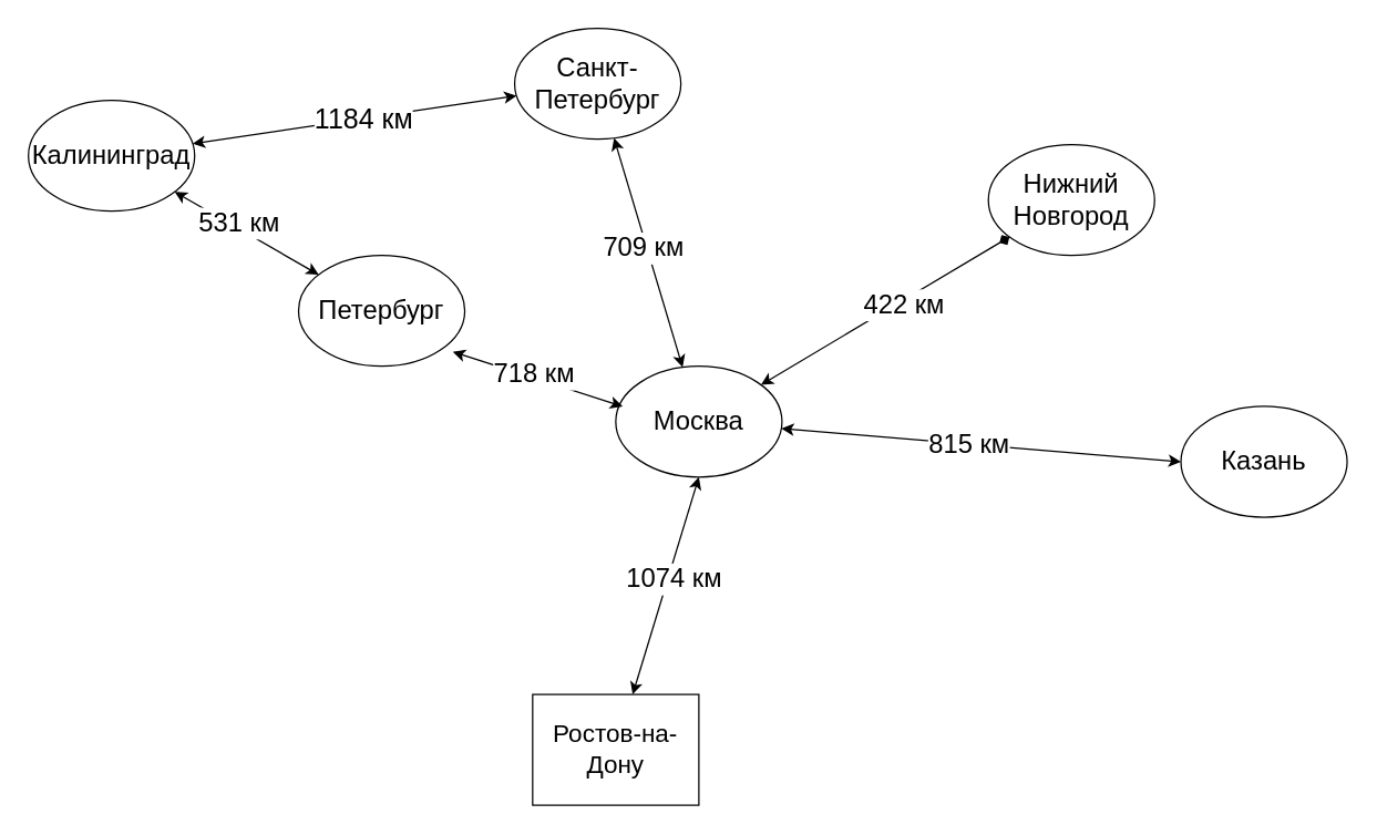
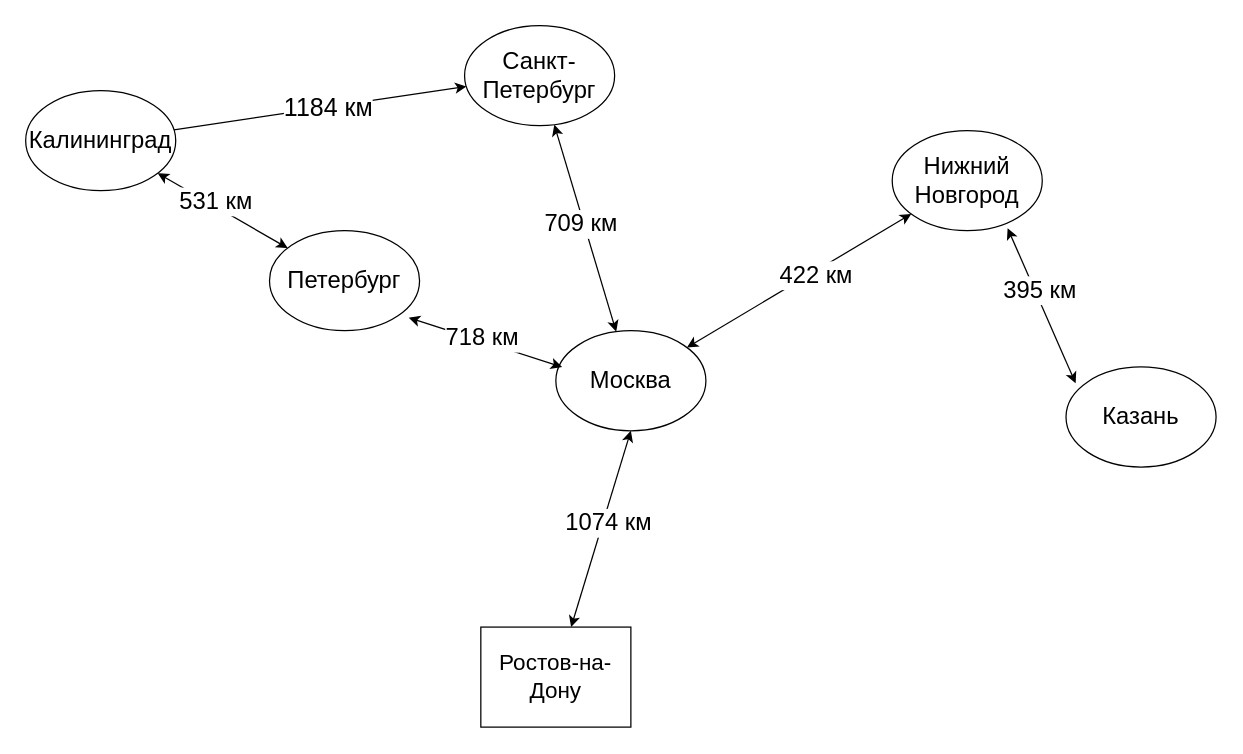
- <mxCell id="11" value="" style="endArrow=classic;startArrow=classic;html=1;rounded=0;" edge="1" parent="1" source="3" target="5"><mxGeometry width="50" height="50" relative="1" as="geometry"><mxPoint x="488" y="369" as="sourcePoint" /><mxPoint x="538" y="319" as="targetPoint" /></mxGeometry></mxCell>
+ <mxCell id="11" value="" style="endArrow=none;startArrow=classic;html=1;rounded=0;" edge="1" parent="1" source="3" target="5"><mxGeometry width="50" height="50" relative="1" as="geometry"><mxPoint x="488" y="369" as="sourcePoint" /><mxPoint x="538" y="319" as="targetPoint" /></mxGeometry></mxCell>
- <mxCell id="21" value="" style="endArrow=diamond;startArrow=classic;html=1;rounded=0;" edge="1" parent="1" source="2" target="7"><mxGeometry width="50" height="50" relative="1" as="geometry"><mxPoint x="488" y="343" as="sourcePoint" /><mxPoint x="538" y="293" as="targetPoint" /></mxGeometry></mxCell>
+ <mxCell id="21" value="" style="endArrow=classic;startArrow=classic;html=1;rounded=0;" edge="1" parent="1" source="2" target="7"><mxGeometry width="50" height="50" relative="1" as="geometry"><mxPoint x="488" y="343" as="sourcePoint" /><mxPoint x="538" y="293" as="targetPoint" /></mxGeometry></mxCell>
+ <mxCell id="23" value="" style="endArrow=classic;startArrow=classic;html=1;rounded=0;entryX=0.769;entryY=0.975;entryDx=0;entryDy=0;entryPerimeter=0;exitX=0.064;exitY=0.163;exitDx=0;exitDy=0;exitPerimeter=0;" edge="1" parent="1" source="6" target="7"><mxGeometry width="50" height="50" relative="1" as="geometry"><mxPoint x="488" y="343" as="sourcePoint" /><mxPoint x="538" y="293" as="targetPoint" /></mxGeometry></mxCell>
+ <mxCell id="24" value="&lt;font style=&quot;font-size: 19px;&quot;&gt;395 км&lt;br&gt;&lt;/font&gt;" style="edgeLabel;html=1;align=center;verticalAlign=middle;resizable=0;points=[];" vertex="1" connectable="0" parent="23"><mxGeometry x="0.188" y="-2" relative="1" as="geometry"><mxPoint x="1" as="offset" /></mxGeometry></mxCell>
- <mxCell id="19" value="" style="endArrow=classic;startArrow=classic;html=1;rounded=0;entryX=0;entryY=0.5;entryDx=0;entryDy=0;" edge="1" parent="1" source="2" target="6"><mxGeometry width="50" height="50" relative="1" as="geometry"><mxPoint x="566" y="319" as="sourcePoint" /><mxPoint x="538" y="293" as="targetPoint" /></mxGeometry></mxCell>
- <mxCell id="20" value="&lt;font style=&quot;font-size: 19px;&quot;&gt;815 км&lt;/font&gt;" style="edgeLabel;html=1;align=center;verticalAlign=middle;resizable=0;points=[];" vertex="1" connectable="0" parent="19"><mxGeometry x="-0.059" relative="1" as="geometry"><mxPoint x="-1" as="offset" /></mxGeometry></mxCell>
